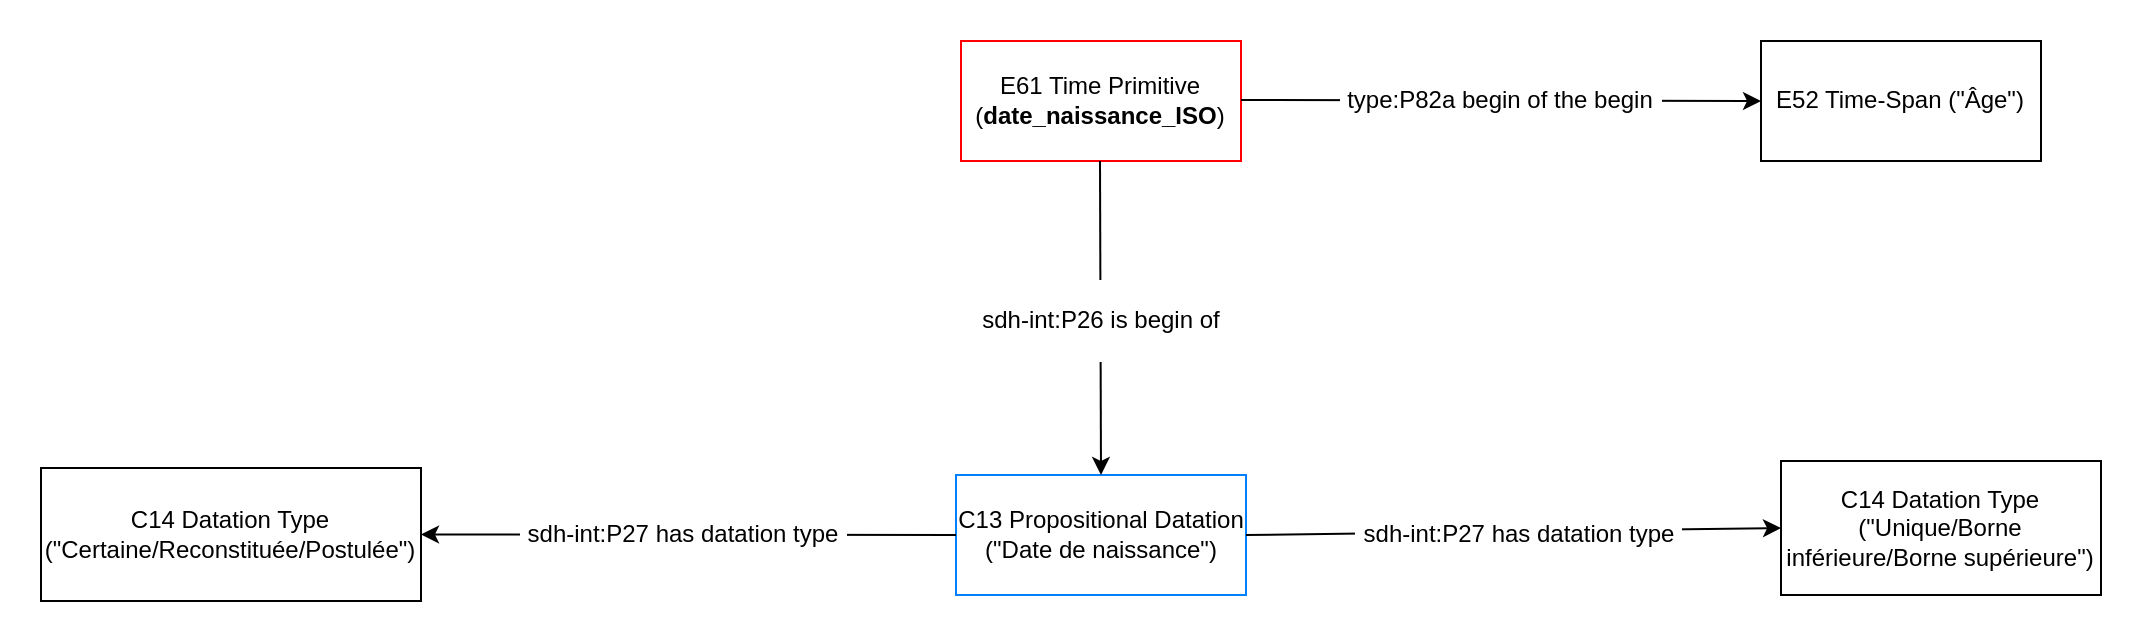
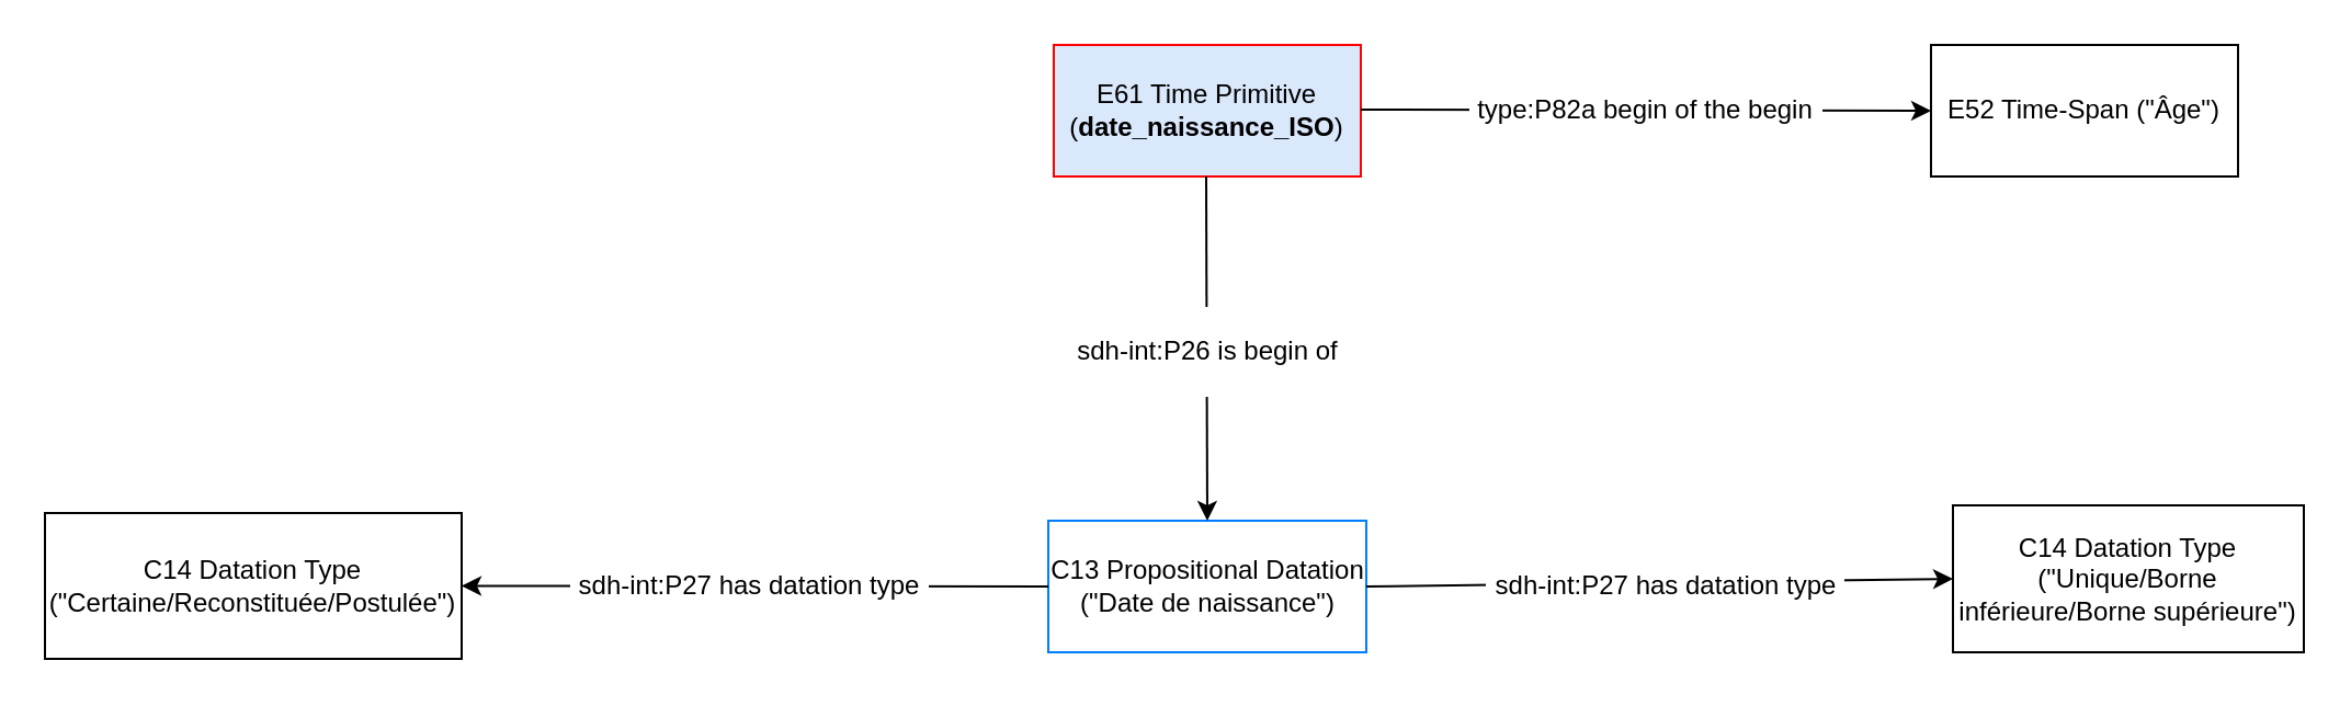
- <mxCell id="2" value="E61 Time Primitive (&lt;b&gt;date_naissance_ISO&lt;/b&gt;)" style="rounded=0;whiteSpace=wrap;html=1;strokeColor=#FF0000;" parent="1" vertex="1"><mxGeometry x="480" y="20" width="140" height="60" as="geometry" /></mxCell>
+ <mxCell id="2" value="E61 Time Primitive (&lt;b&gt;date_naissance_ISO&lt;/b&gt;)" style="rounded=0;whiteSpace=wrap;html=1;strokeColor=#FF0000;fillColor=#dae8fc;" parent="1" vertex="1"><mxGeometry x="480" y="20" width="140" height="60" as="geometry" /></mxCell>
